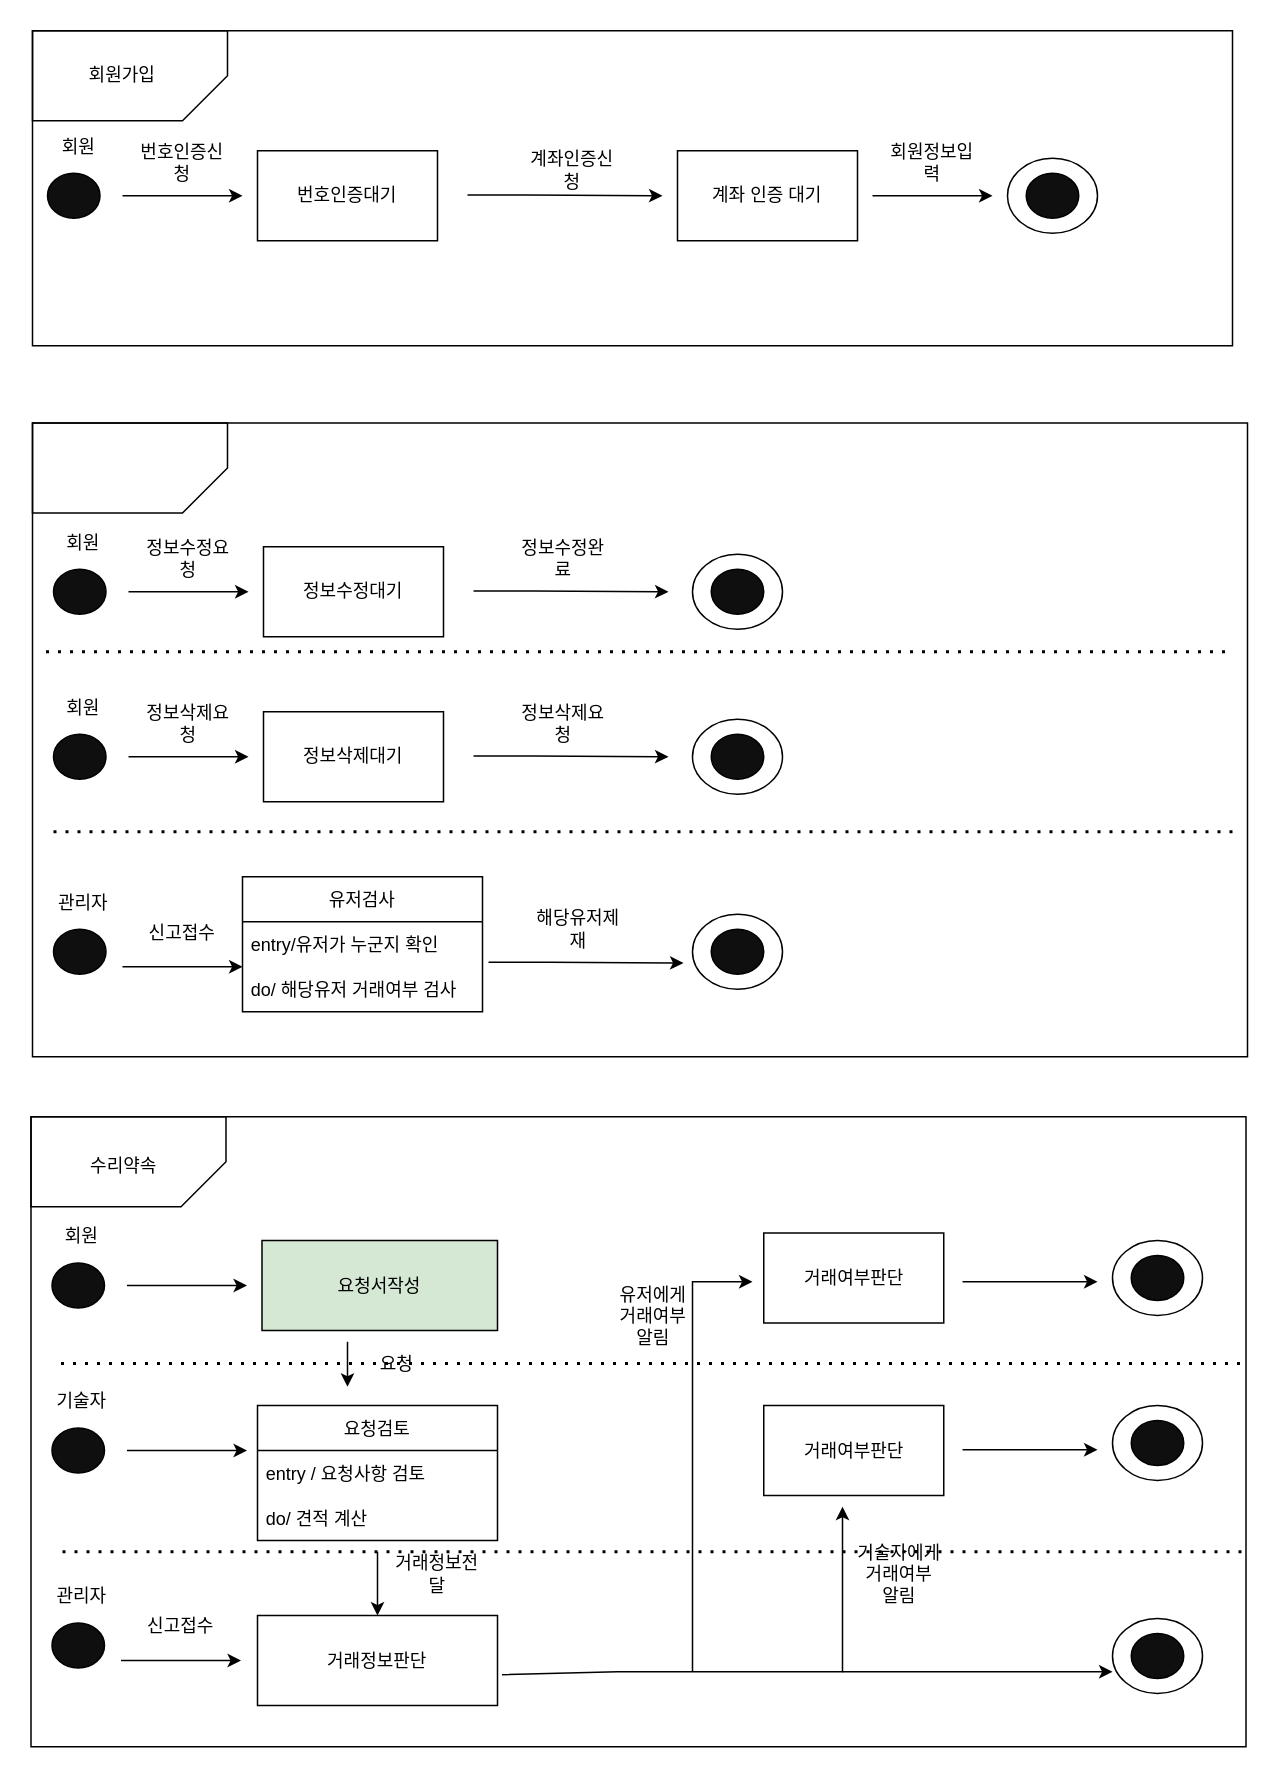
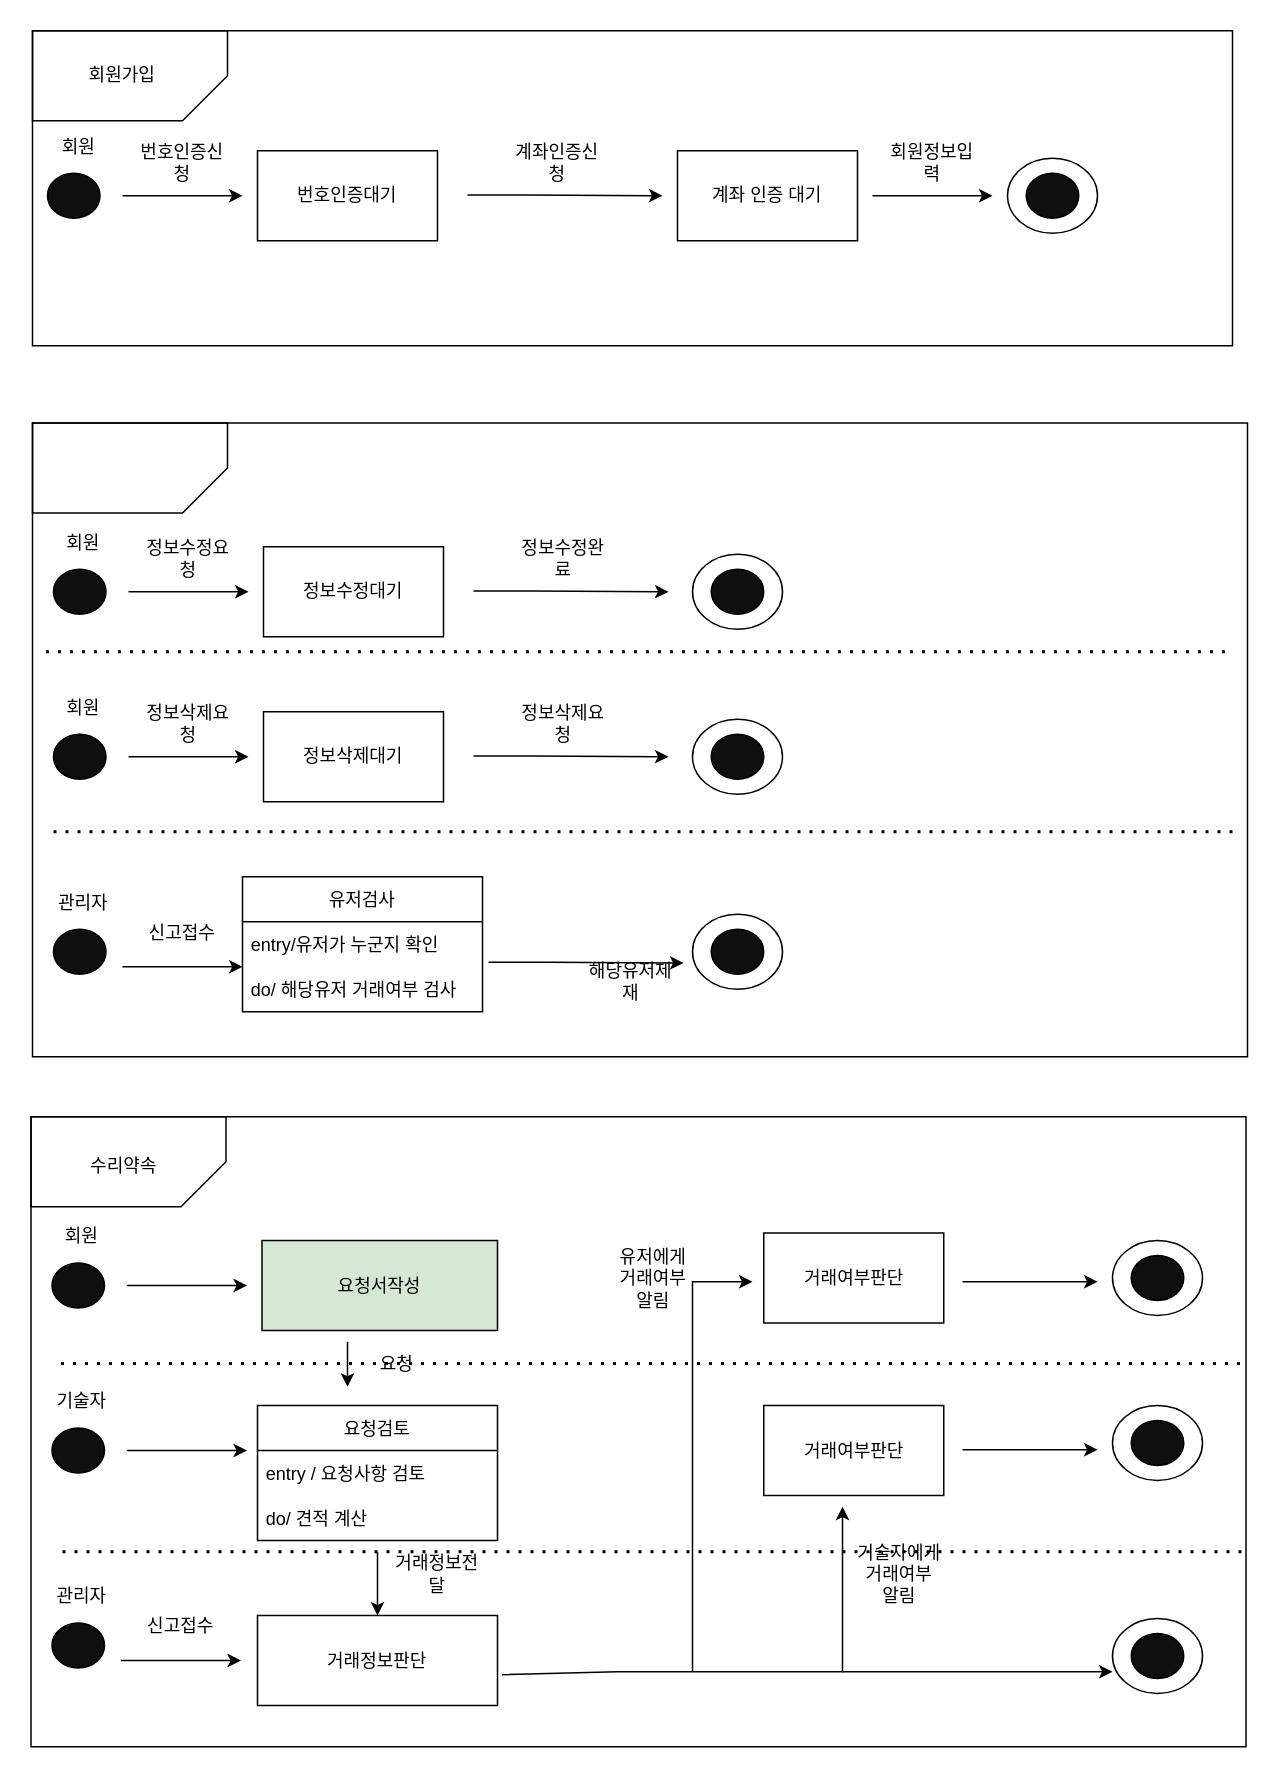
- <mxCell id="14" value="계좌인증신청" style="text;html=1;strokeColor=none;fillColor=none;align=center;verticalAlign=middle;whiteSpace=wrap;rounded=0;" parent="1" vertex="1"><mxGeometry x="351" y="95" width="60" height="35" as="geometry" /></mxCell>
+ <mxCell id="14" value="계좌인증신청" style="text;html=1;strokeColor=none;fillColor=none;align=center;verticalAlign=middle;whiteSpace=wrap;rounded=0;" parent="1" vertex="1"><mxGeometry x="341" y="90" width="60" height="35" as="geometry" /></mxCell>
- <mxCell id="46" value="해당유저제재" style="text;html=1;strokeColor=none;fillColor=none;align=center;verticalAlign=middle;whiteSpace=wrap;rounded=0;" parent="1" vertex="1"><mxGeometry x="355" y="601.5" width="60" height="35" as="geometry" /></mxCell>
+ <mxCell id="46" value="해당유저제재" style="text;html=1;strokeColor=none;fillColor=none;align=center;verticalAlign=middle;whiteSpace=wrap;rounded=0;" parent="1" vertex="1"><mxGeometry x="390" y="636.5" width="60" height="35" as="geometry" /></mxCell>
- <mxCell id="77" value="유저에게 거래여부 알림" style="text;html=1;strokeColor=none;fillColor=none;align=center;verticalAlign=middle;whiteSpace=wrap;rounded=0;" parent="1" vertex="1"><mxGeometry x="405" y="859" width="60" height="35" as="geometry" /></mxCell>
+ <mxCell id="77" value="유저에게 거래여부 알림" style="text;html=1;strokeColor=none;fillColor=none;align=center;verticalAlign=middle;whiteSpace=wrap;rounded=0;" parent="1" vertex="1"><mxGeometry x="405" y="834" width="60" height="35" as="geometry" /></mxCell>
